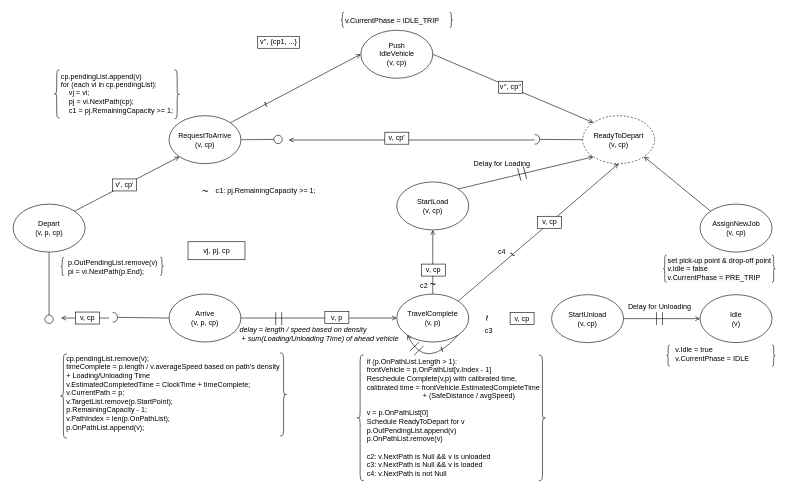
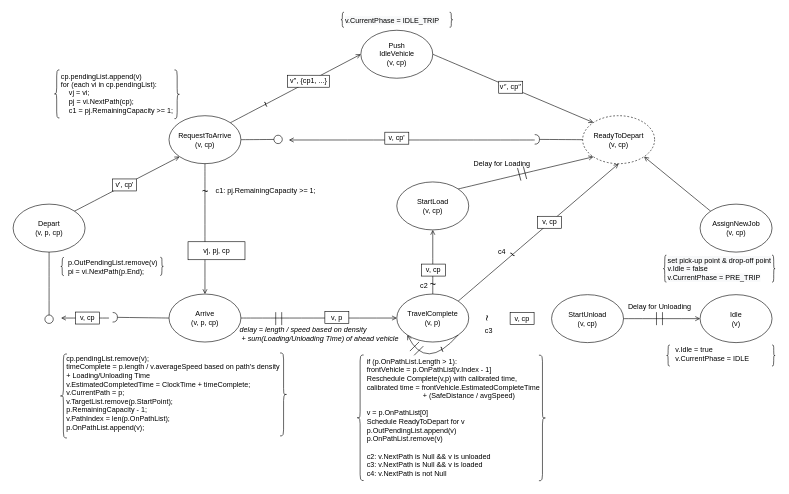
- <mxCell id="16" value="v'', {cp1, ...}" style="text;html=1;strokeColor=#000000;fillColor=default;align=center;verticalAlign=middle;whiteSpace=wrap;rounded=0;fontColor=#000000;" parent="1" vertex="1"><mxGeometry x="428.85" y="60" width="70" height="20" as="geometry" /></mxCell>
+ <mxCell id="16" value="v'', {cp1, ...}" style="text;html=1;strokeColor=#000000;fillColor=default;align=center;verticalAlign=middle;whiteSpace=wrap;rounded=0;fontColor=#000000;" parent="1" vertex="1"><mxGeometry x="478.85" y="125" width="70" height="20" as="geometry" /></mxCell>
+ <mxCell id="33" value="" style="curved=1;endArrow=open;html=1;rounded=0;exitX=0.5;exitY=1;exitDx=0;exitDy=0;endFill=0;entryX=0.5;entryY=0;entryDx=0;entryDy=0;" parent="1" source="2" target="6" edge="1"><mxGeometry width="50" height="50" relative="1" as="geometry"><mxPoint x="980.85" y="242.5" as="sourcePoint" /><mxPoint x="410.85" y="242.5" as="targetPoint" /></mxGeometry></mxCell>
